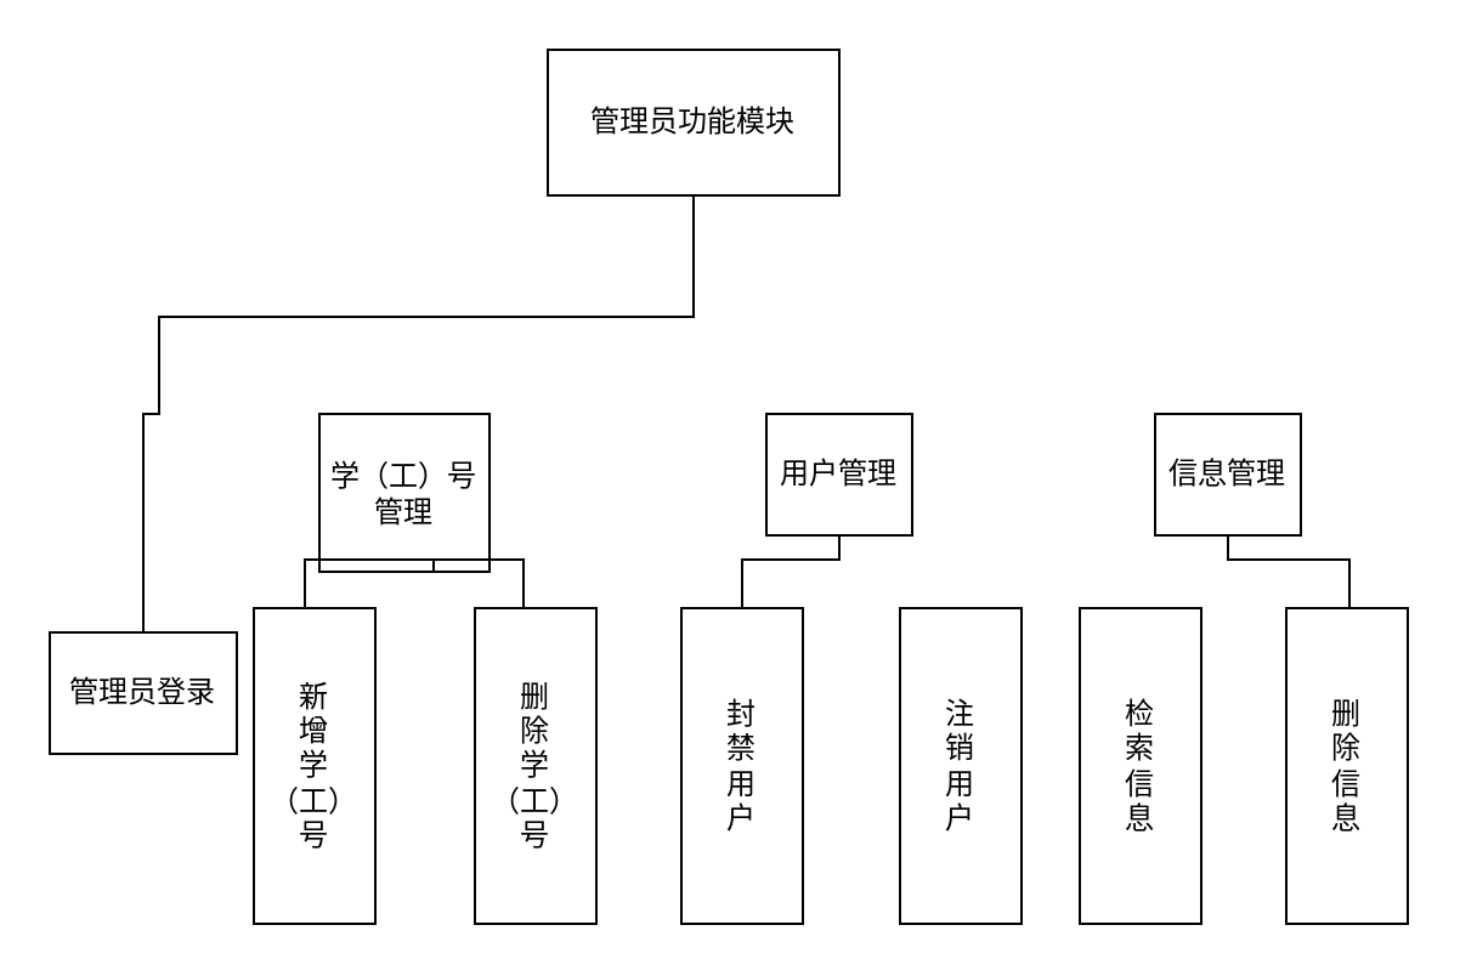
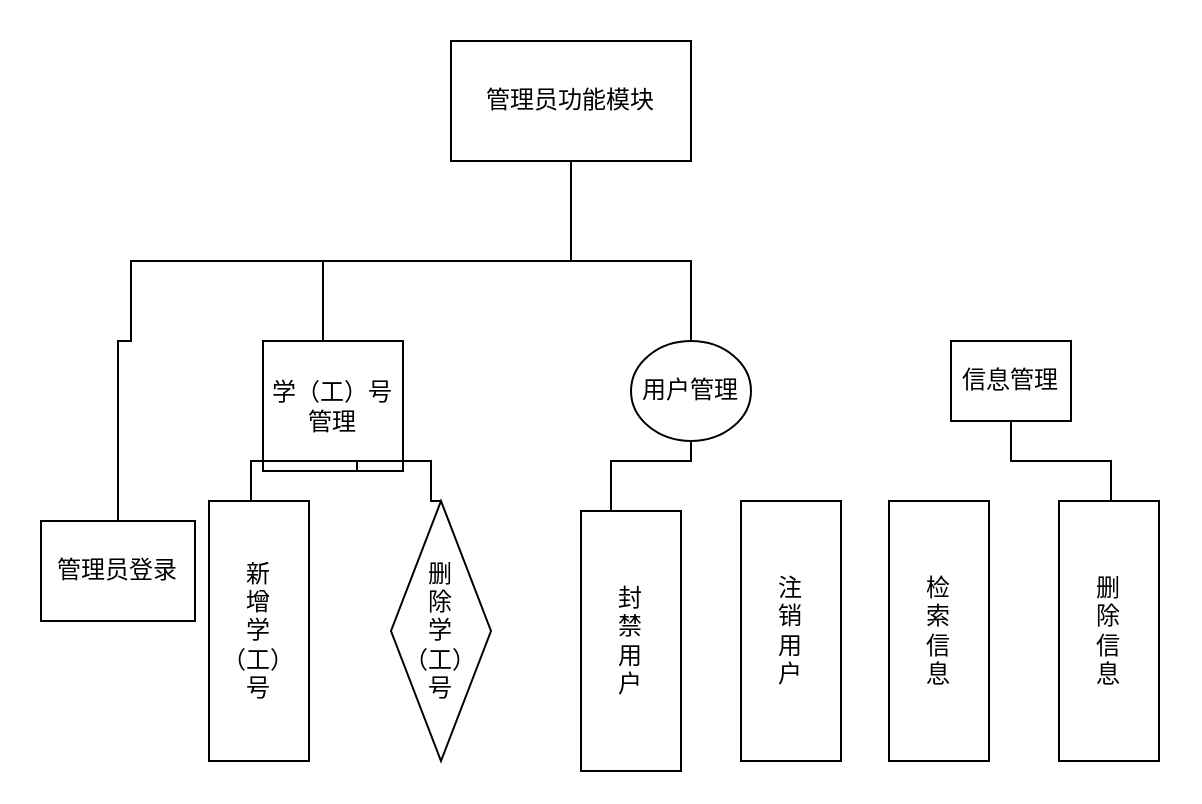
+ <mxCell id="3" style="edgeStyle=orthogonalEdgeStyle;rounded=0;orthogonalLoop=1;jettySize=auto;html=1;endArrow=none;endFill=0;" edge="1" parent="1" source="5" target="8"><mxGeometry relative="1" as="geometry"><Array as="points"><mxPoint x="285" y="130" /><mxPoint x="345" y="130" /></Array></mxGeometry></mxCell>
+ <mxCell id="4" style="edgeStyle=orthogonalEdgeStyle;rounded=0;orthogonalLoop=1;jettySize=auto;html=1;endArrow=none;endFill=0;" edge="1" parent="1" source="5" target="11"><mxGeometry relative="1" as="geometry"><Array as="points"><mxPoint x="285" y="130" /><mxPoint x="161" y="130" /></Array></mxGeometry></mxCell>
- <mxCell id="8" value="用户管理" style="rounded=0;html=1;direction=west;labelPosition=center;verticalLabelPosition=middle;align=center;verticalAlign=middle;flipV=1;whiteSpace=wrap;textDirection=rtl;horizontal=1;flipH=0;" vertex="1" parent="1"><mxGeometry x="315" y="170" width="60" height="50" as="geometry" /></mxCell>
+ <mxCell id="8" value="用户管理" style="ellipse;html=1;direction=west;labelPosition=center;verticalLabelPosition=middle;align=center;verticalAlign=middle;flipV=1;whiteSpace=wrap;textDirection=rtl;horizontal=1;flipH=0;" vertex="1" parent="1"><mxGeometry x="315" y="170" width="60" height="50" as="geometry" /></mxCell>
- <mxCell id="10" value="信息管理" style="rounded=0;html=1;direction=west;labelPosition=center;verticalLabelPosition=middle;align=center;verticalAlign=middle;flipV=1;whiteSpace=wrap;textDirection=rtl;horizontal=1;flipH=0;" vertex="1" parent="1"><mxGeometry x="475" y="170" width="60" height="50" as="geometry" /></mxCell>
+ <mxCell id="10" value="信息管理" style="rounded=0;html=1;direction=west;labelPosition=center;verticalLabelPosition=middle;align=center;verticalAlign=middle;flipV=1;whiteSpace=wrap;textDirection=rtl;horizontal=1;flipH=0;" vertex="1" parent="1"><mxGeometry x="475" y="170" width="60" height="40" as="geometry" /></mxCell>
- <mxCell id="13" value="&lt;div&gt;删&lt;br&gt;&lt;/div&gt;&lt;div&gt;除&lt;br&gt;&lt;/div&gt;&lt;div&gt;学&lt;/div&gt;&lt;div&gt;（工）&lt;/div&gt;&lt;div&gt;号&lt;/div&gt;" style="rounded=0;html=1;direction=west;labelPosition=center;verticalLabelPosition=middle;align=center;verticalAlign=middle;flipV=1;whiteSpace=wrap;textDirection=rtl;horizontal=1;flipH=0;" vertex="1" parent="1"><mxGeometry x="195" y="250" width="50" height="130" as="geometry" /></mxCell>
+ <mxCell id="13" value="&lt;div&gt;删&lt;br&gt;&lt;/div&gt;&lt;div&gt;除&lt;br&gt;&lt;/div&gt;&lt;div&gt;学&lt;/div&gt;&lt;div&gt;（工）&lt;/div&gt;&lt;div&gt;号&lt;/div&gt;" style="rhombus;html=1;direction=west;labelPosition=center;verticalLabelPosition=middle;align=center;verticalAlign=middle;flipV=1;whiteSpace=wrap;textDirection=rtl;horizontal=1;flipH=0;" vertex="1" parent="1"><mxGeometry x="195" y="250" width="50" height="130" as="geometry" /></mxCell>
- <mxCell id="14" value="&lt;div&gt;封&lt;/div&gt;&lt;div&gt;禁&lt;/div&gt;&lt;div&gt;用&lt;/div&gt;&lt;div&gt;户&lt;br&gt;&lt;/div&gt;" style="rounded=0;html=1;direction=west;labelPosition=center;verticalLabelPosition=middle;align=center;verticalAlign=middle;flipV=1;whiteSpace=wrap;textDirection=rtl;horizontal=1;flipH=0;" vertex="1" parent="1"><mxGeometry x="280" y="250" width="50" height="130" as="geometry" /></mxCell>
+ <mxCell id="14" value="&lt;div&gt;封&lt;/div&gt;&lt;div&gt;禁&lt;/div&gt;&lt;div&gt;用&lt;/div&gt;&lt;div&gt;户&lt;br&gt;&lt;/div&gt;" style="rounded=0;html=1;direction=west;labelPosition=center;verticalLabelPosition=middle;align=center;verticalAlign=middle;flipV=1;whiteSpace=wrap;textDirection=rtl;horizontal=1;flipH=0;" vertex="1" parent="1"><mxGeometry x="290" y="255" width="50" height="130" as="geometry" /></mxCell>
